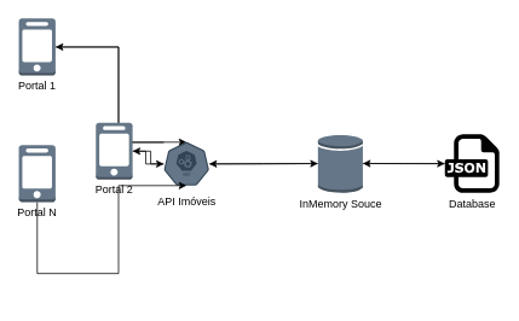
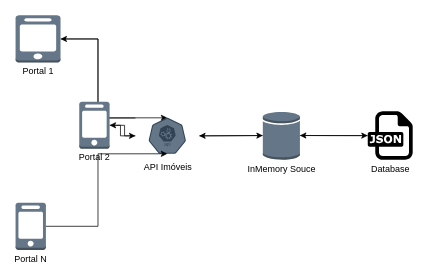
- <mxCell id="3" value="Portal 1" style="outlineConnect=0;dashed=0;verticalLabelPosition=bottom;verticalAlign=top;align=center;html=1;shape=mxgraph.aws3.mobile_client;fillColor=#647687;strokeColor=#314354;spacing=0;" parent="1" vertex="1"><mxGeometry x="20" y="20" width="40.5" height="63" as="geometry" /></mxCell>
+ <mxCell id="3" value="Portal 1" style="outlineConnect=0;dashed=0;verticalLabelPosition=bottom;verticalAlign=top;align=center;html=1;shape=mxgraph.aws3.mobile_client;fillColor=#647687;strokeColor=#314354;spacing=0;" parent="1" vertex="1"><mxGeometry x="20" y="20" width="60" height="63" as="geometry" /></mxCell>
- <mxCell id="7" value="API Imóveis" style="html=1;dashed=0;whitespace=wrap;fillColor=#647687;strokeColor=#314354;points=[[0.005,0.63,0],[0.1,0.2,0],[0.9,0.2,0],[0.5,0,0],[0.995,0.63,0],[0.72,0.99,0],[0.5,1,0],[0.28,0.99,0]];shape=mxgraph.kubernetes.icon;prIcon=api;verticalAlign=bottom;spacing=-25;" parent="1" vertex="1"><mxGeometry x="180" y="156.75" width="50" height="48" as="geometry" /></mxCell>
+ <mxCell id="7" value="API Imóveis" style="html=1;dashed=0;whitespace=wrap;fillColor=#647687;strokeColor=#314354;points=[[0.005,0.63,0],[0.1,0.2,0],[0.9,0.2,0],[0.5,0,0],[0.995,0.63,0],[0.72,0.99,0],[0.5,1,0],[0.28,0.99,0]];shape=mxgraph.kubernetes.icon;prIcon=api;verticalAlign=bottom;spacing=-25;" parent="1" vertex="1"><mxGeometry x="180" y="156.75" width="85" height="48" as="geometry" /></mxCell>
- <mxCell id="11" value="Portal N" style="outlineConnect=0;dashed=0;verticalLabelPosition=bottom;verticalAlign=top;align=center;html=1;shape=mxgraph.aws3.mobile_client;fillColor=#647687;strokeColor=#314354;spacing=0;" parent="1" vertex="1"><mxGeometry x="20" y="160" width="40.5" height="63" as="geometry" /></mxCell>
+ <mxCell id="11" value="Portal N" style="outlineConnect=0;dashed=0;verticalLabelPosition=bottom;verticalAlign=top;align=center;html=1;shape=mxgraph.aws3.mobile_client;fillColor=#647687;strokeColor=#314354;spacing=0;" parent="1" vertex="1"><mxGeometry x="20" y="270" width="40.5" height="63" as="geometry" /></mxCell>
